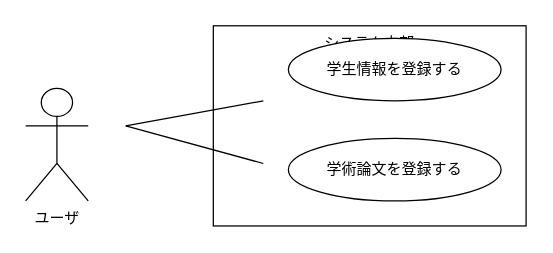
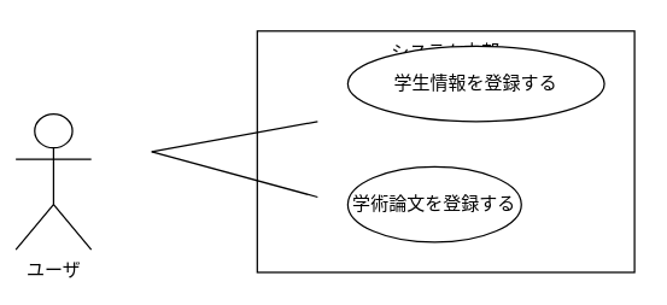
- <mxCell id="2" value="ユーザ" style="shape=umlActor;verticalLabelPosition=bottom;verticalAlign=top;html=1;outlineConnect=0;" vertex="1" parent="1"><mxGeometry x="20" y="70" width="50" height="90" as="geometry" /></mxCell>
+ <mxCell id="2" value="ユーザ" style="shape=umlActor;verticalLabelPosition=bottom;verticalAlign=top;html=1;outlineConnect=0;" vertex="1" parent="1"><mxGeometry x="10" y="75" width="50" height="90" as="geometry" /></mxCell>
- <mxCell id="6" value="学術論文を登録する" style="ellipse;whiteSpace=wrap;html=1;" vertex="1" parent="1"><mxGeometry x="230" y="110" width="170" height="50" as="geometry" /></mxCell>
+ <mxCell id="6" value="学術論文を登録する" style="ellipse;whiteSpace=wrap;html=1;" vertex="1" parent="1"><mxGeometry x="230" y="110" width="115" height="50" as="geometry" /></mxCell>
